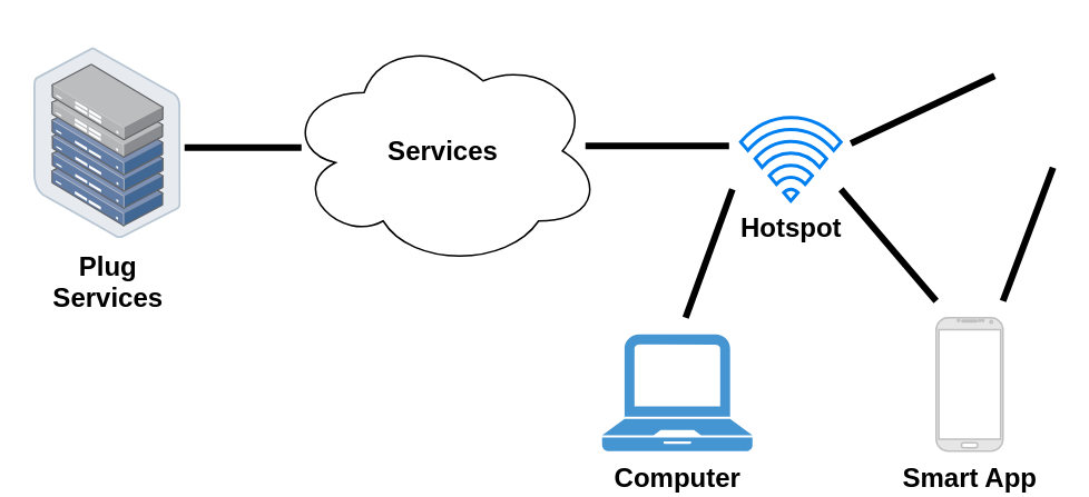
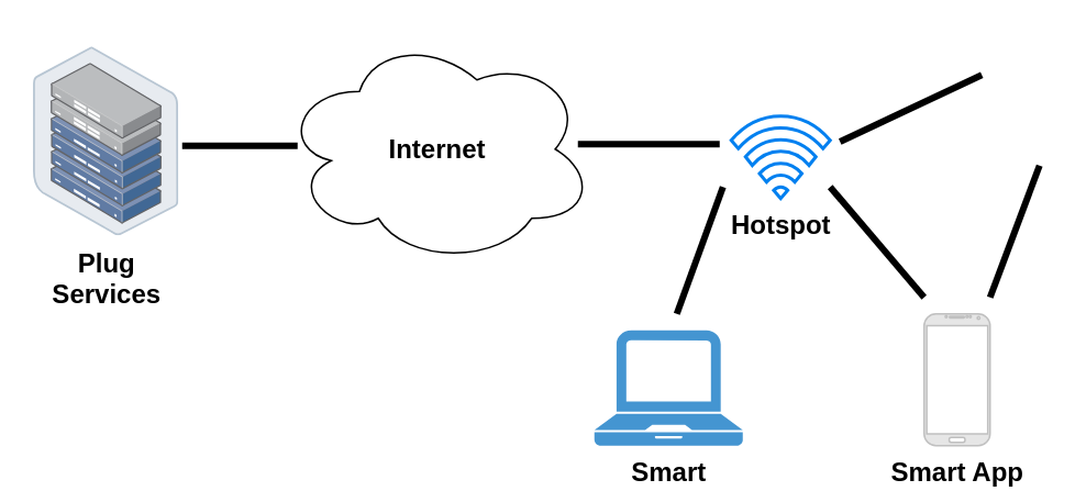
- <mxCell id="2" value="Services" style="ellipse;shape=cloud;whiteSpace=wrap;html=1;fontStyle=1;fontSize=16;" parent="1" vertex="1"><mxGeometry x="170" y="20" width="190" height="140" as="geometry" /></mxCell>
+ <mxCell id="2" value="Internet" style="ellipse;shape=cloud;whiteSpace=wrap;html=1;fontStyle=1;fontSize=16;" parent="1" vertex="1"><mxGeometry x="170" y="20" width="190" height="140" as="geometry" /></mxCell>
- <mxCell id="10" value="Computer" style="pointerEvents=1;shadow=0;dashed=0;html=1;strokeColor=none;fillColor=#4495D1;labelPosition=center;verticalLabelPosition=bottom;verticalAlign=top;align=center;outlineConnect=0;shape=mxgraph.veeam.laptop;fontStyle=1;fontSize=16;" parent="1" vertex="1"><mxGeometry x="360" y="200" width="90" height="70" as="geometry" /></mxCell>
+ <mxCell id="10" value="Smart" style="pointerEvents=1;shadow=0;dashed=0;html=1;strokeColor=none;fillColor=#4495D1;labelPosition=center;verticalLabelPosition=bottom;verticalAlign=top;align=center;outlineConnect=0;shape=mxgraph.veeam.laptop;fontStyle=1;fontSize=16;" parent="1" vertex="1"><mxGeometry x="360" y="200" width="90" height="70" as="geometry" /></mxCell>
